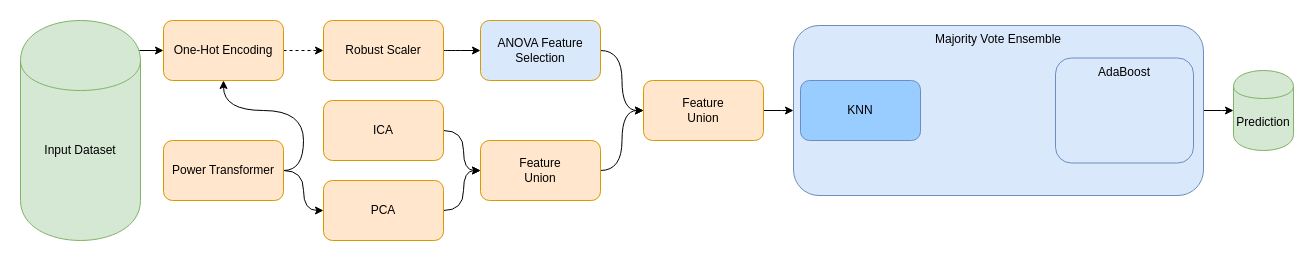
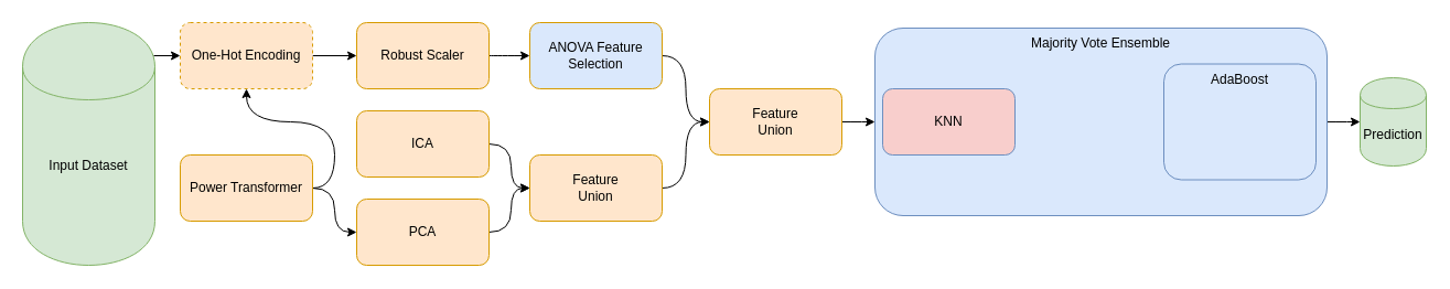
- <mxCell id="4" value="One-Hot Encoding" style="rounded=1;whiteSpace=wrap;html=1;fillColor=#ffe6cc;strokeColor=#d79b00;" vertex="1" parent="1"><mxGeometry x="163" y="20" width="120" height="60" as="geometry" /></mxCell>
+ <mxCell id="4" value="One-Hot Encoding" style="rounded=1;whiteSpace=wrap;html=1;fillColor=#ffe6cc;strokeColor=#d79b00;dashed=1;" vertex="1" parent="1"><mxGeometry x="163" y="20" width="120" height="60" as="geometry" /></mxCell>
- <mxCell id="3" style="edgeStyle=orthogonalEdgeStyle;rounded=0;orthogonalLoop=1;jettySize=auto;html=1;exitX=1;exitY=0.5;exitDx=0;exitDy=0;entryX=0;entryY=0.5;entryDx=0;entryDy=0;dashed=1;" edge="1" parent="1" source="4" target="13"><mxGeometry relative="1" as="geometry" /></mxCell>
+ <mxCell id="3" style="edgeStyle=orthogonalEdgeStyle;rounded=0;orthogonalLoop=1;jettySize=auto;html=1;exitX=1;exitY=0.5;exitDx=0;exitDy=0;entryX=0;entryY=0.5;entryDx=0;entryDy=0;" edge="1" parent="1" source="4" target="13"><mxGeometry relative="1" as="geometry" /></mxCell>
- <mxCell id="25" value="KNN" style="rounded=1;whiteSpace=wrap;html=1;fillColor=#99CCFF;strokeColor=#6c8ebf;" vertex="1" parent="1"><mxGeometry x="800" y="80" width="120" height="60" as="geometry" /></mxCell>
+ <mxCell id="25" value="KNN" style="rounded=1;whiteSpace=wrap;html=1;fillColor=#f8cecc;strokeColor=#6c8ebf;" vertex="1" parent="1"><mxGeometry x="800" y="80" width="120" height="60" as="geometry" /></mxCell>
